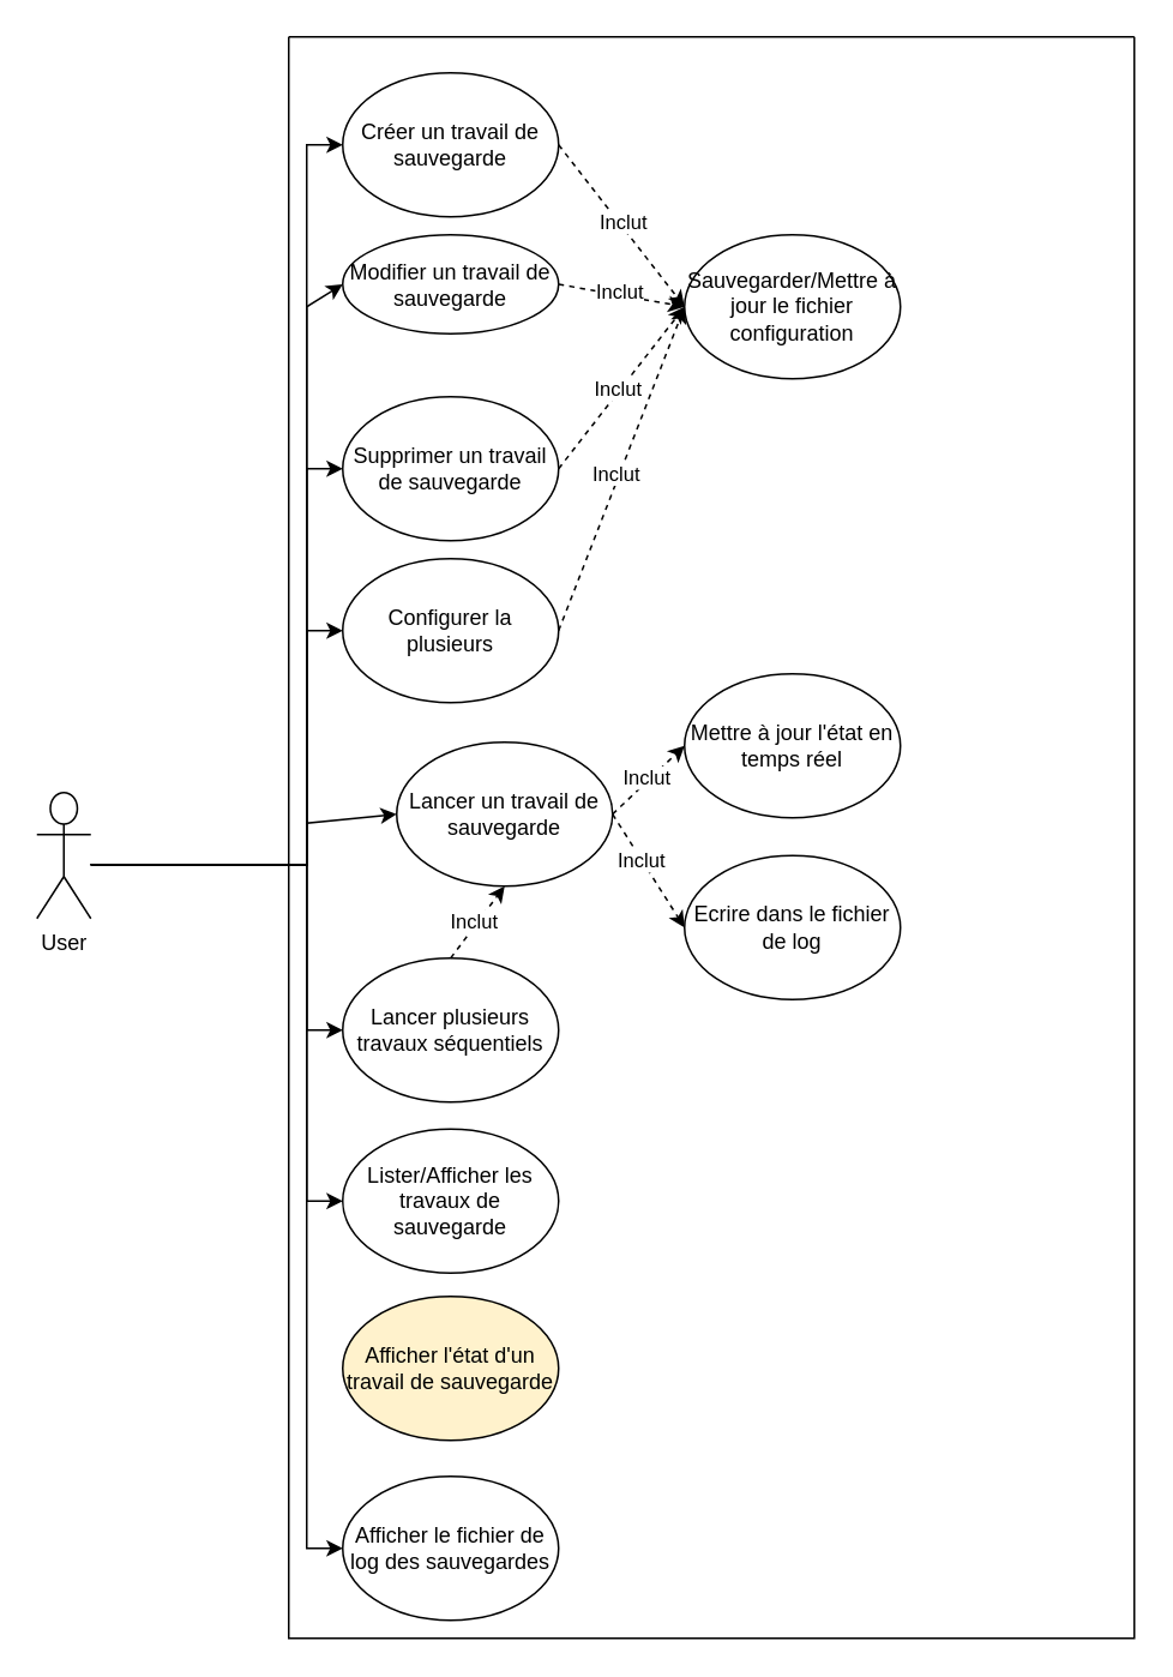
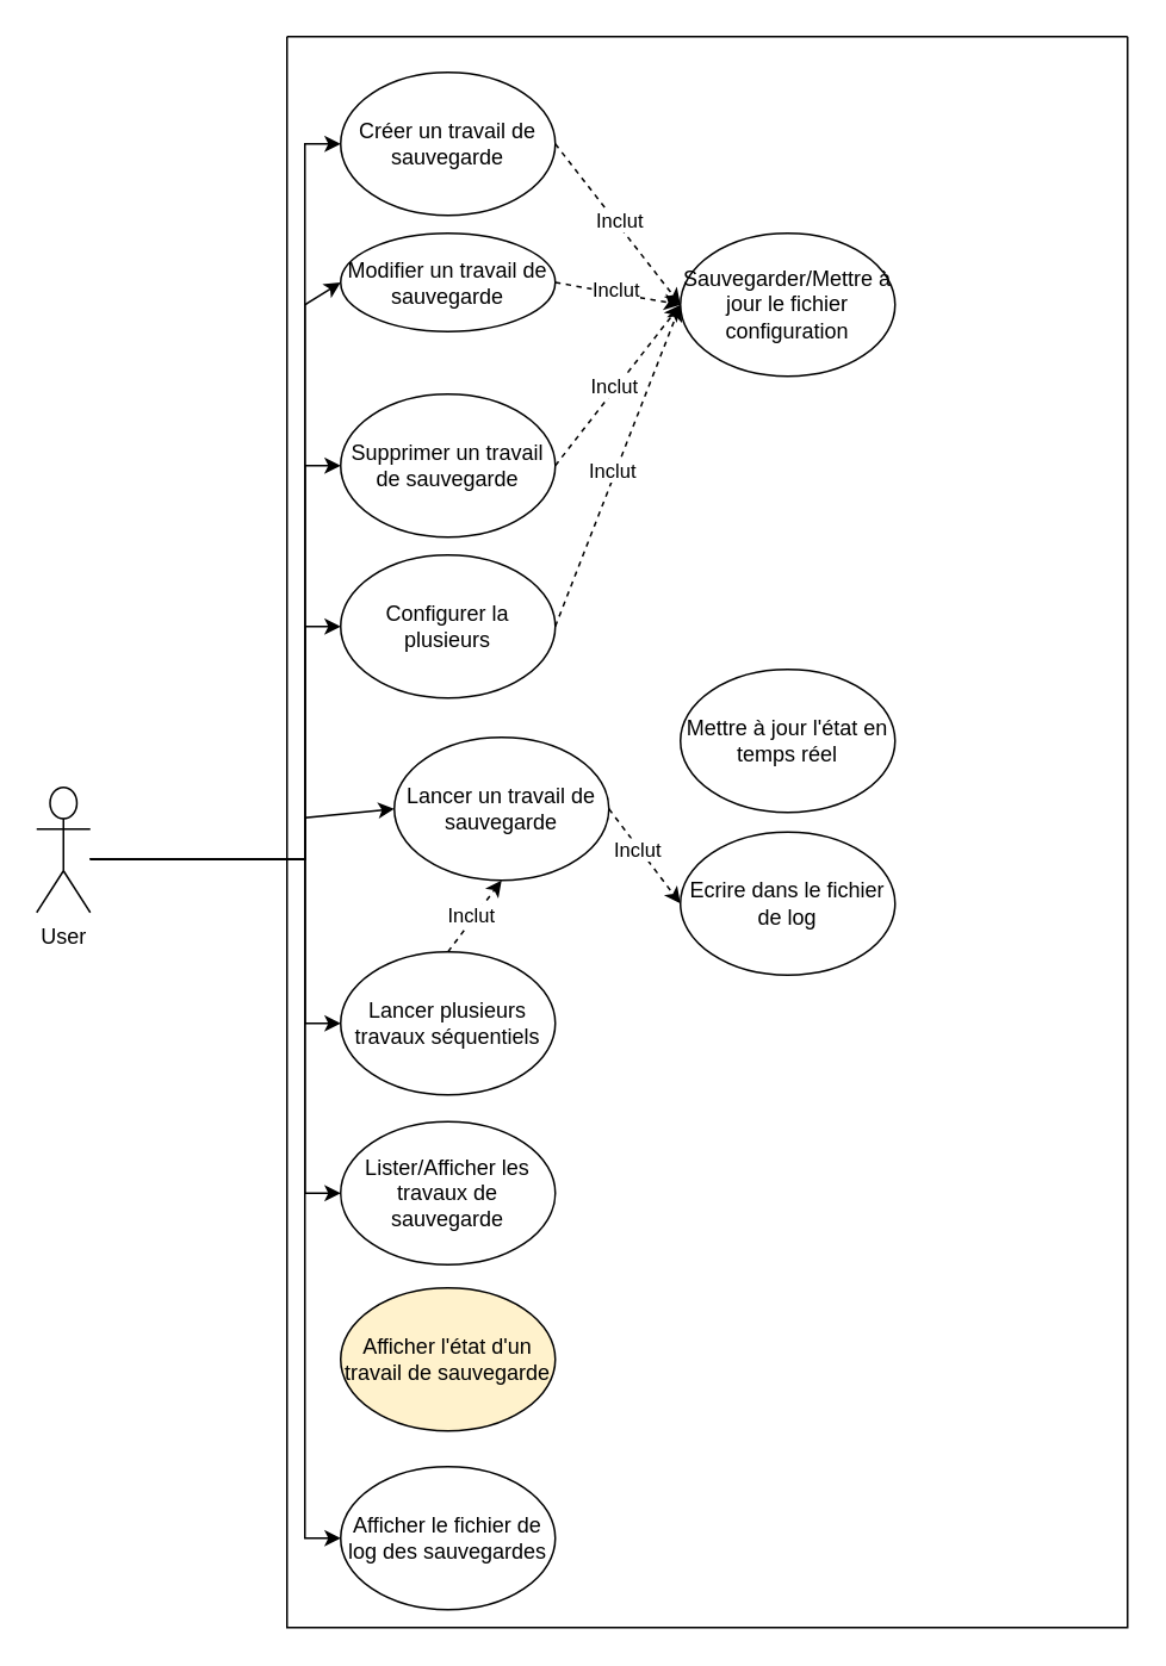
- <mxCell id="13" value="" style="endArrow=classic;html=1;rounded=0;dashed=1;entryX=0;entryY=0.5;entryDx=0;entryDy=0;exitX=1;exitY=0.5;exitDx=0;exitDy=0;" edge="1" parent="2" source="6" target="9"><mxGeometry width="50" height="50" relative="1" as="geometry"><mxPoint x="142" y="475" as="sourcePoint" /><mxPoint x="220" y="397" as="targetPoint" /></mxGeometry></mxCell>
- <mxCell id="14" value="Inclut" style="edgeLabel;html=1;align=center;verticalAlign=middle;resizable=0;points=[];" connectable="0" vertex="1" parent="13"><mxGeometry x="-0.036" y="2" relative="1" as="geometry"><mxPoint as="offset" /></mxGeometry></mxCell>
- <mxCell id="10" value="Ecrire dans le fichier de log" style="ellipse;whiteSpace=wrap;html=1;" vertex="1" parent="2"><mxGeometry x="220" y="455" width="120" height="80" as="geometry" /></mxCell>
+ <mxCell id="10" value="Ecrire dans le fichier de log" style="ellipse;whiteSpace=wrap;html=1;" vertex="1" parent="2"><mxGeometry x="220" y="445" width="120" height="80" as="geometry" /></mxCell>
